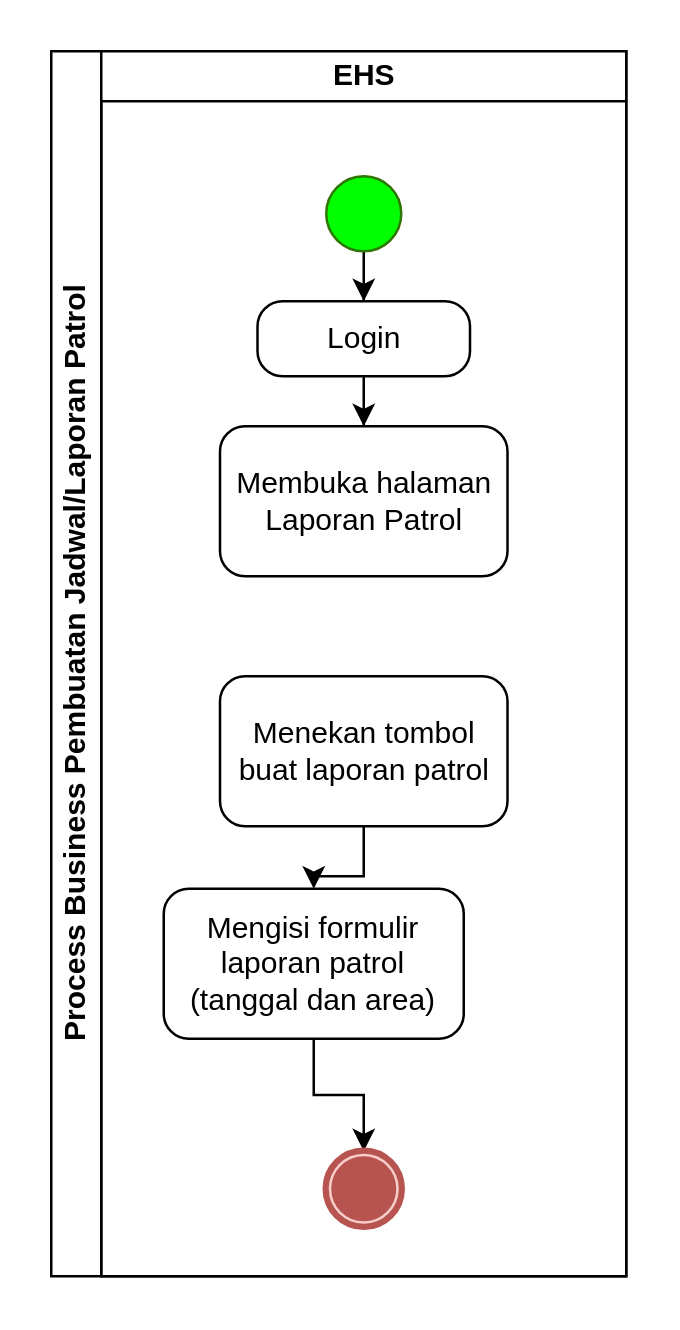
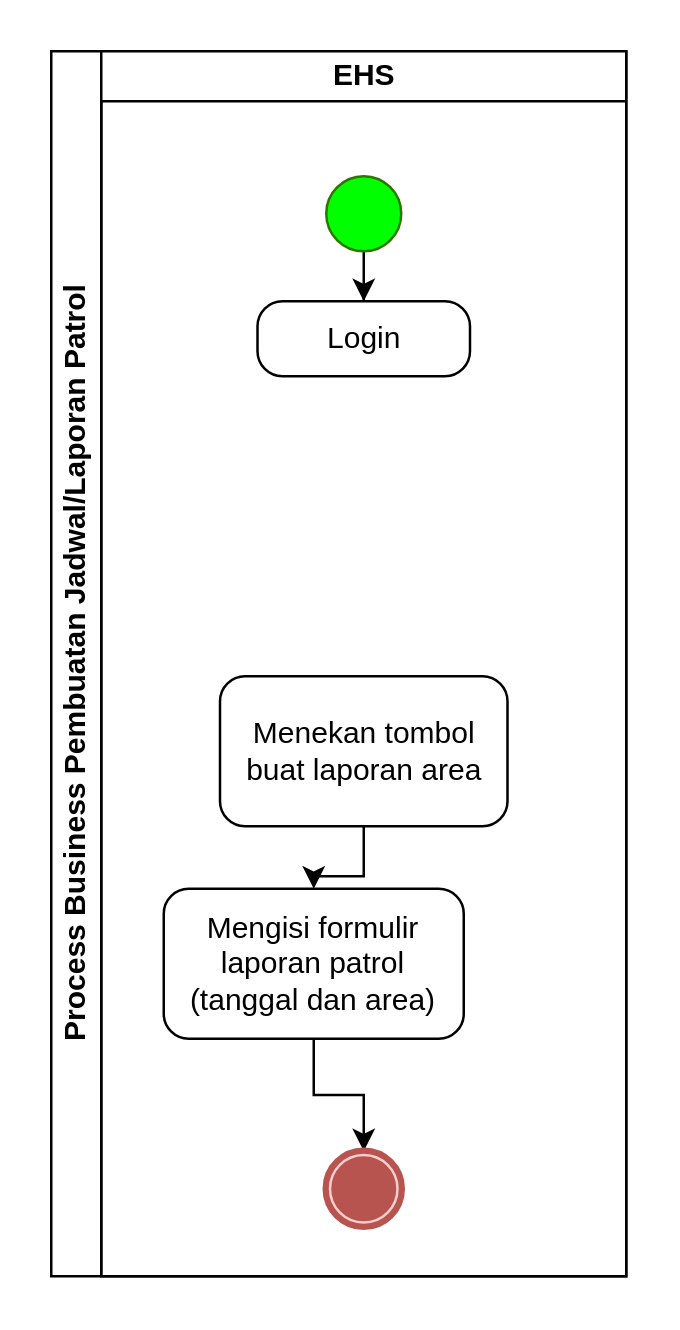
- <mxCell id="4" style="edgeStyle=orthogonalEdgeStyle;rounded=0;orthogonalLoop=1;jettySize=auto;html=1;" parent="3" source="5" target="6" edge="1"><mxGeometry relative="1" as="geometry" /></mxCell>
- <mxCell id="6" value="Membuka halaman Laporan Patrol" style="points=[[0.25,0,0],[0.5,0,0],[0.75,0,0],[1,0.25,0],[1,0.5,0],[1,0.75,0],[0.75,1,0],[0.5,1,0],[0.25,1,0],[0,0.75,0],[0,0.5,0],[0,0.25,0]];shape=mxgraph.bpmn.task;whiteSpace=wrap;rectStyle=rounded;size=10;html=1;container=1;expand=0;collapsible=0;taskMarker=abstract;" parent="3" vertex="1"><mxGeometry x="47.5" y="150" width="115" height="60" as="geometry" /></mxCell>
- <mxCell id="8" value="Menekan tombol buat laporan patrol" style="points=[[0.25,0,0],[0.5,0,0],[0.75,0,0],[1,0.25,0],[1,0.5,0],[1,0.75,0],[0.75,1,0],[0.5,1,0],[0.25,1,0],[0,0.75,0],[0,0.5,0],[0,0.25,0]];shape=mxgraph.bpmn.task;whiteSpace=wrap;rectStyle=rounded;size=10;html=1;container=1;expand=0;collapsible=0;taskMarker=abstract;" parent="3" vertex="1"><mxGeometry x="47.5" y="250" width="115" height="60" as="geometry" /></mxCell>
+ <mxCell id="8" value="Menekan tombol buat laporan area" style="points=[[0.25,0,0],[0.5,0,0],[0.75,0,0],[1,0.25,0],[1,0.5,0],[1,0.75,0],[0.75,1,0],[0.5,1,0],[0.25,1,0],[0,0.75,0],[0,0.5,0],[0,0.25,0]];shape=mxgraph.bpmn.task;whiteSpace=wrap;rectStyle=rounded;size=10;html=1;container=1;expand=0;collapsible=0;taskMarker=abstract;" parent="3" vertex="1"><mxGeometry x="47.5" y="250" width="115" height="60" as="geometry" /></mxCell>
